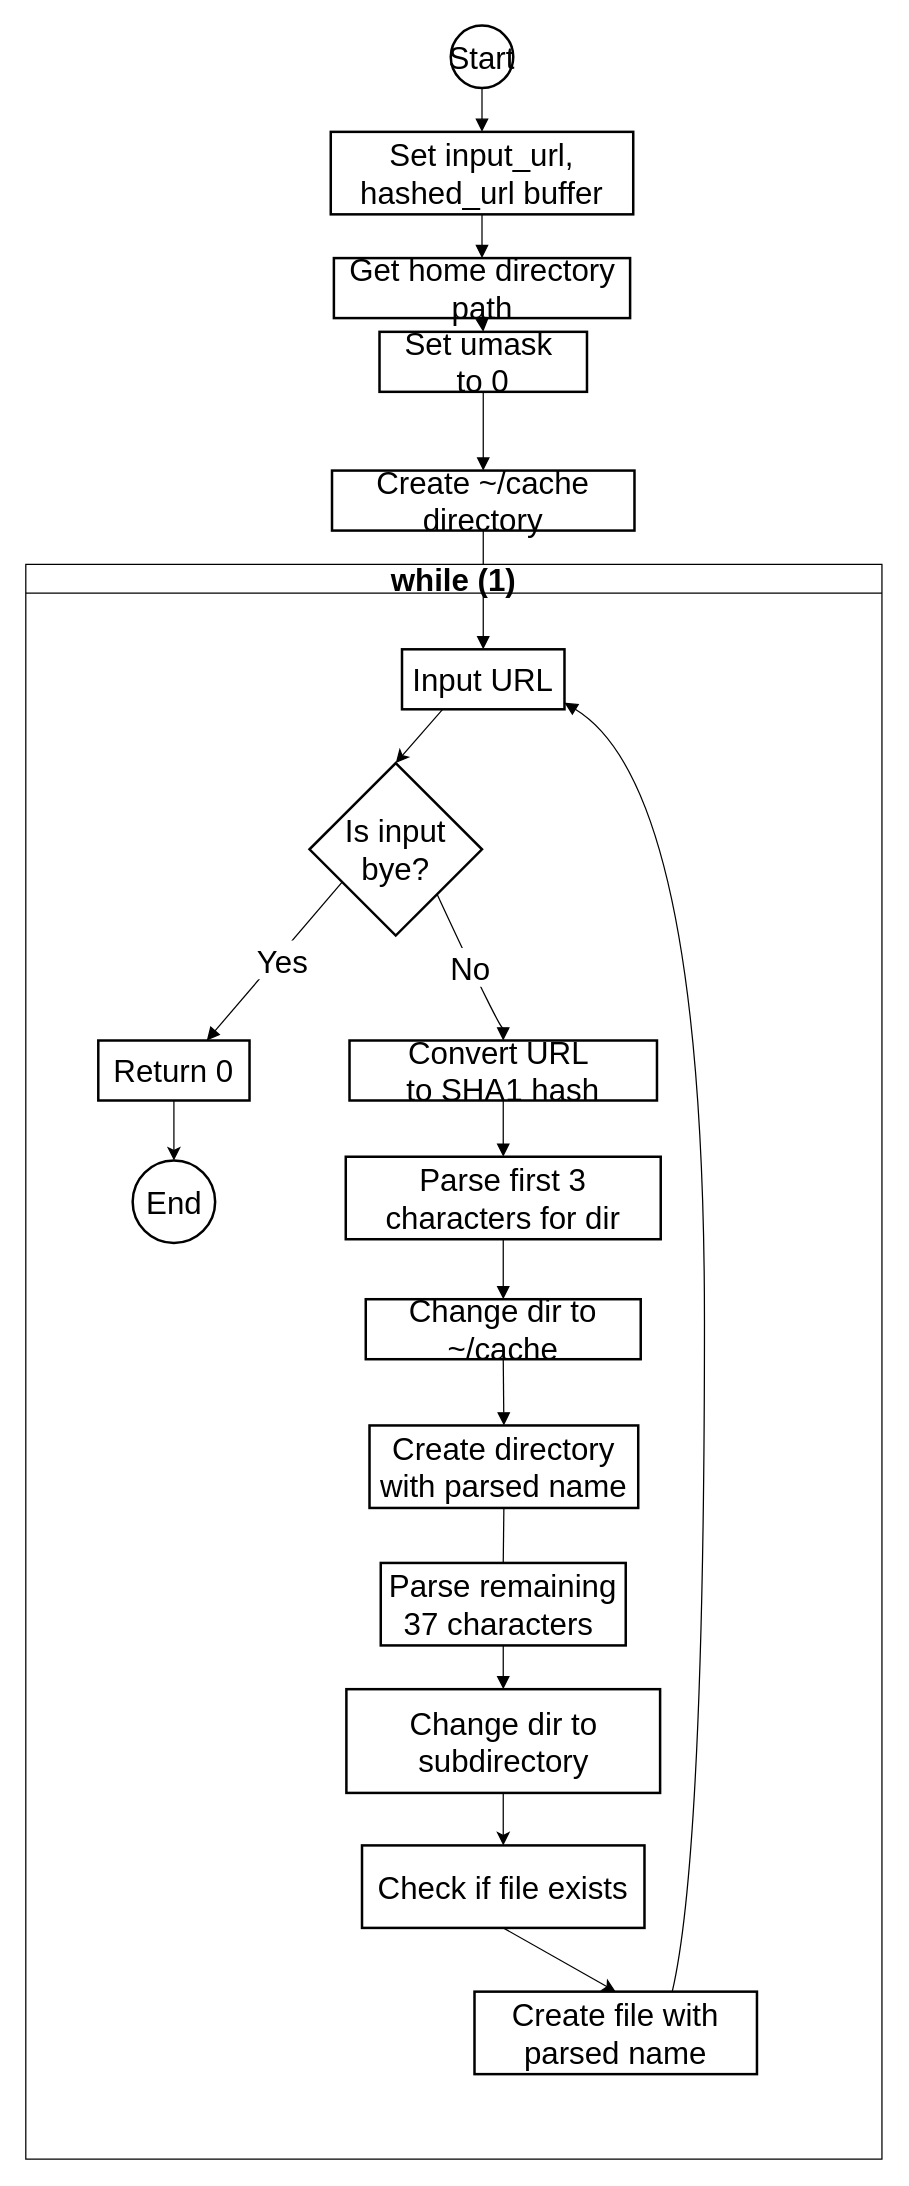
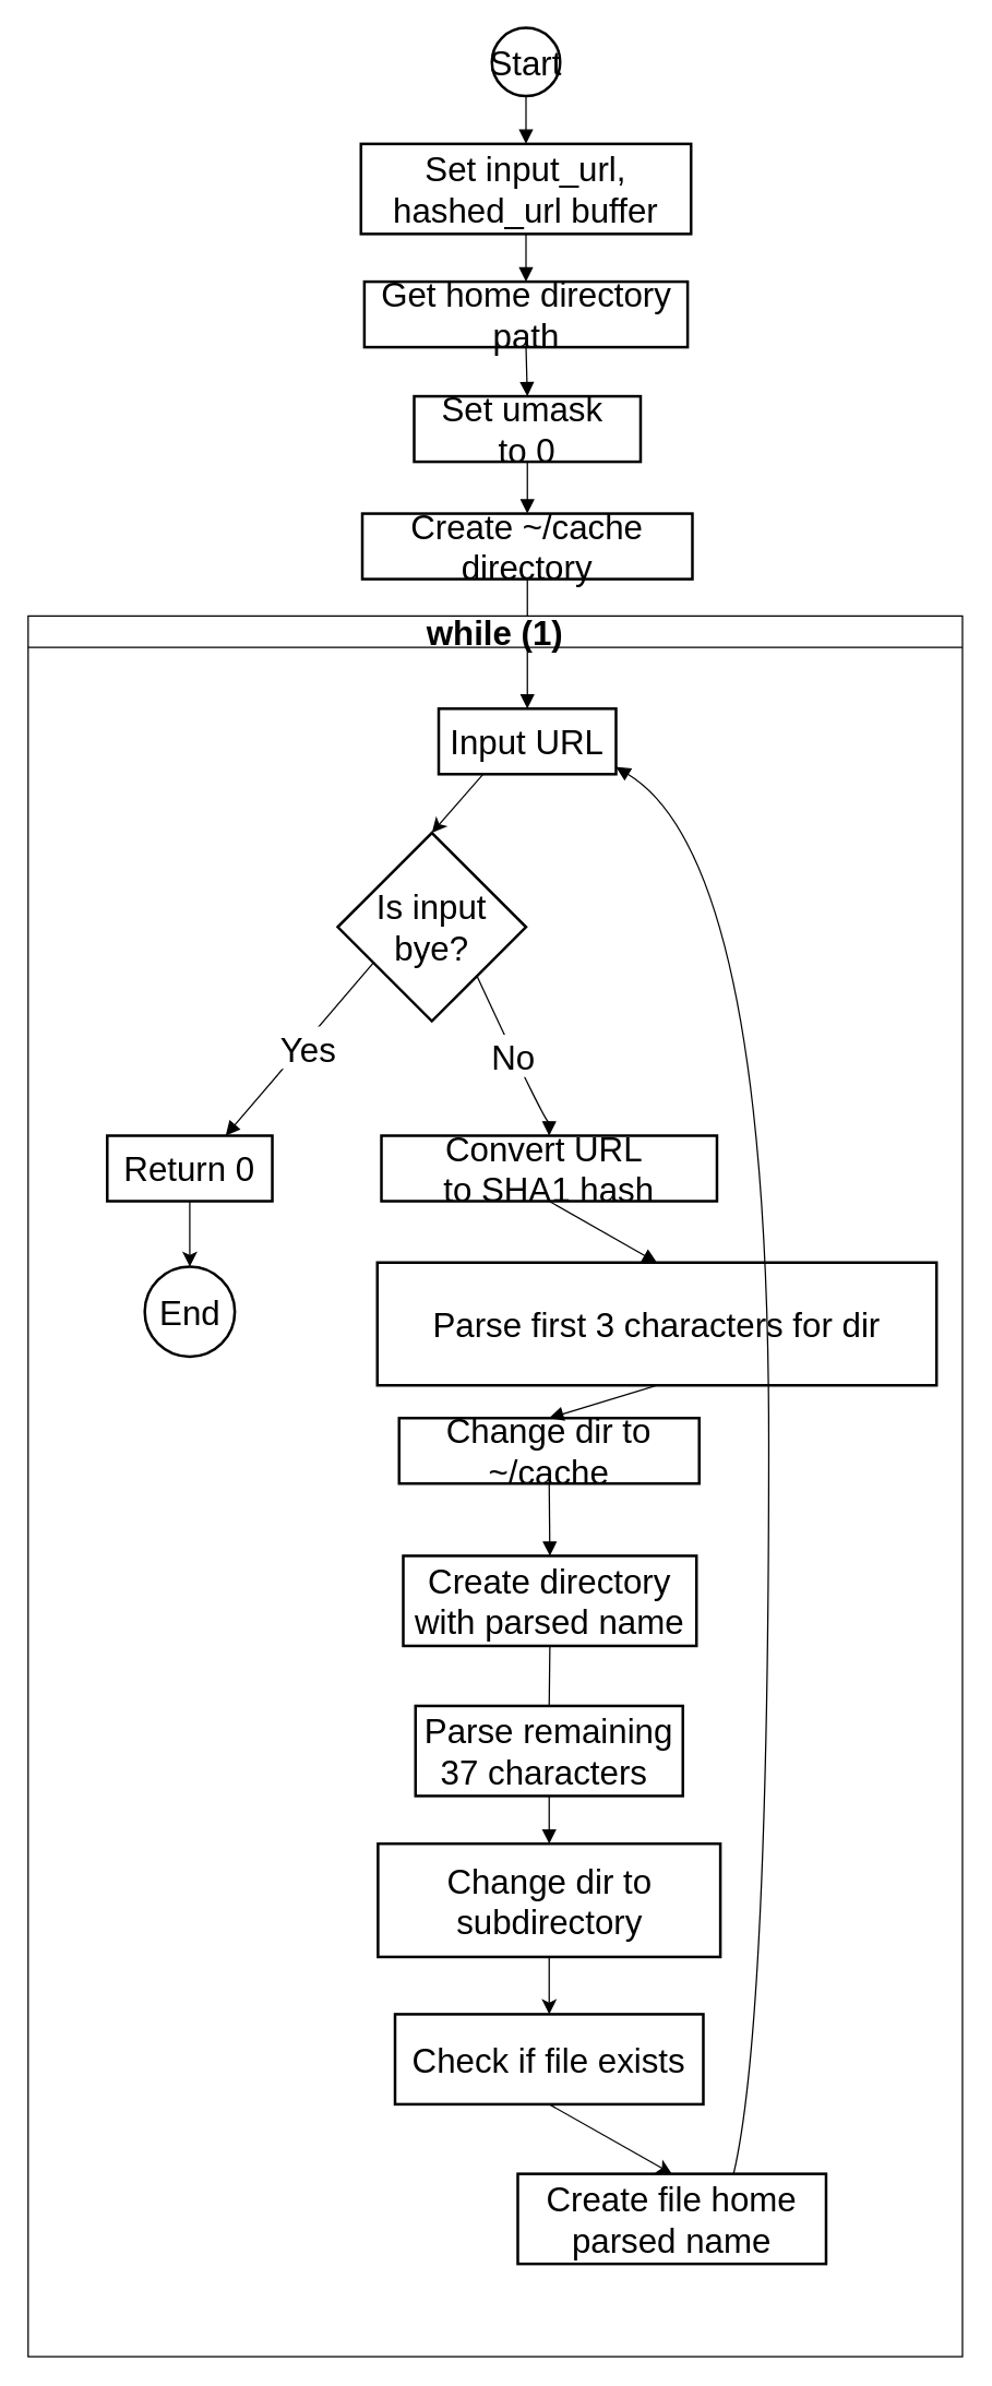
- <mxCell id="5" value="Set umask &#10;to 0" style="whiteSpace=wrap;strokeWidth=2;fontSize=25;" parent="1" vertex="1"><mxGeometry x="303" y="265" width="166" height="48" as="geometry" /></mxCell>
+ <mxCell id="5" value="Set umask &#10;to 0" style="whiteSpace=wrap;strokeWidth=2;fontSize=25;" parent="1" vertex="1"><mxGeometry x="303" y="290" width="166" height="48" as="geometry" /></mxCell>
- <mxCell id="9" value="Parse first 3 characters for dir" style="whiteSpace=wrap;strokeWidth=2;fontSize=25;" parent="1" vertex="1"><mxGeometry x="276" y="925" width="252" height="66" as="geometry" /></mxCell>
+ <mxCell id="9" value="Parse first 3 characters for dir" style="whiteSpace=wrap;strokeWidth=2;fontSize=25;" parent="1" vertex="1"><mxGeometry x="276" y="925" width="410" height="90" as="geometry" /></mxCell>
- <mxCell id="33" value="Create file with parsed name" style="whiteSpace=wrap;strokeWidth=2;fontSize=25;" parent="27" vertex="1"><mxGeometry x="359" y="1142" width="226" height="66" as="geometry" /></mxCell>
+ <mxCell id="33" value="Create file home parsed name" style="whiteSpace=wrap;strokeWidth=2;fontSize=25;" parent="27" vertex="1"><mxGeometry x="359" y="1142" width="226" height="66" as="geometry" /></mxCell>
